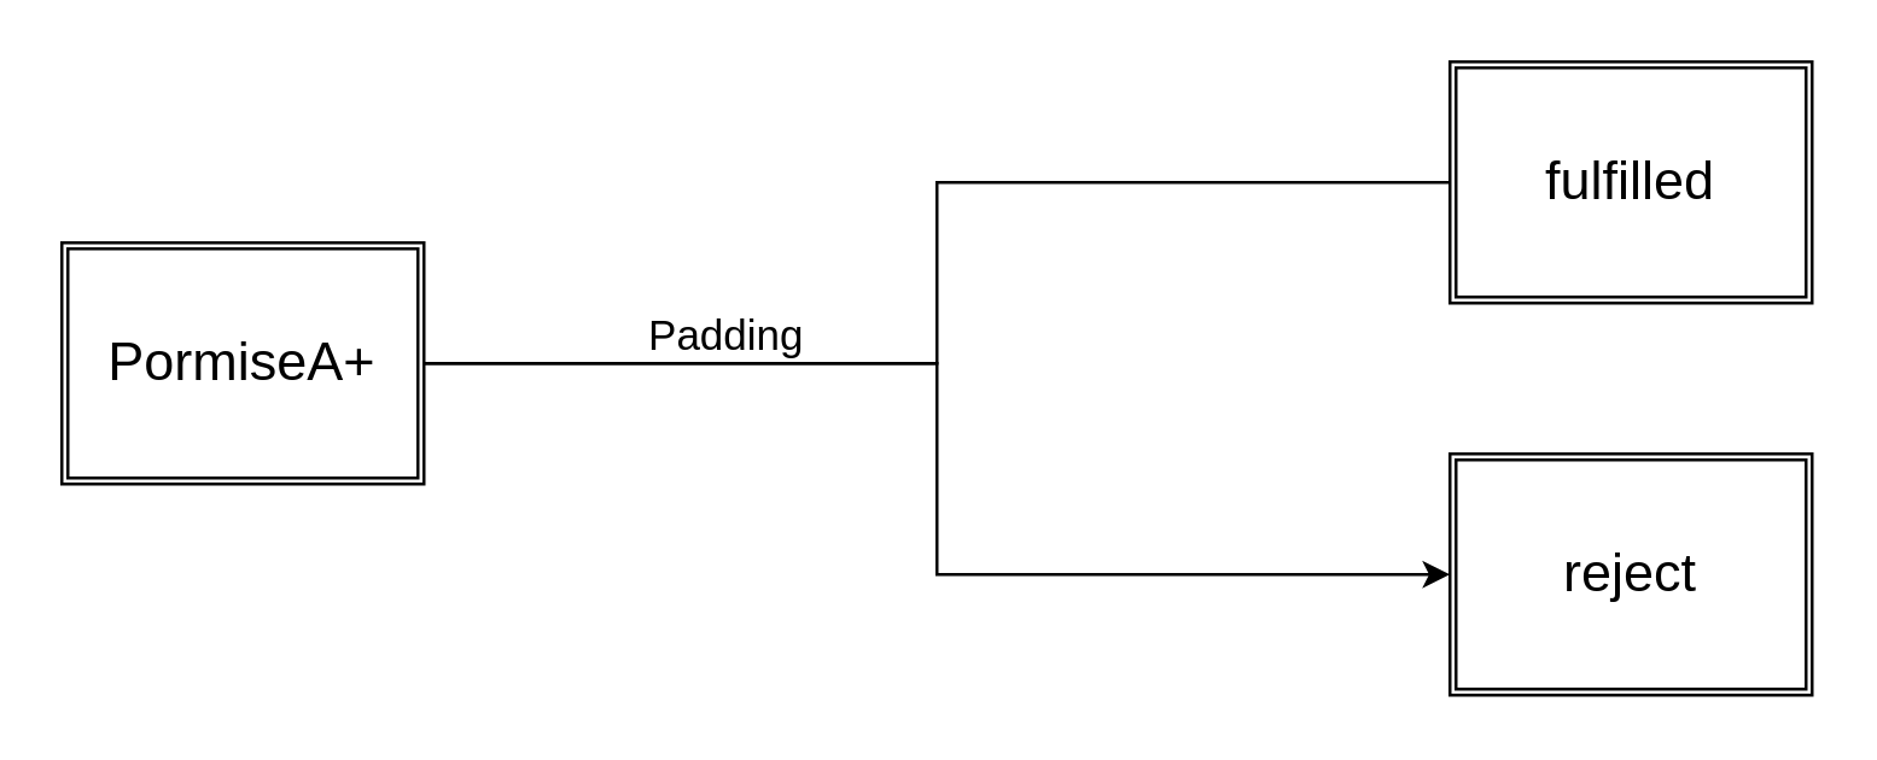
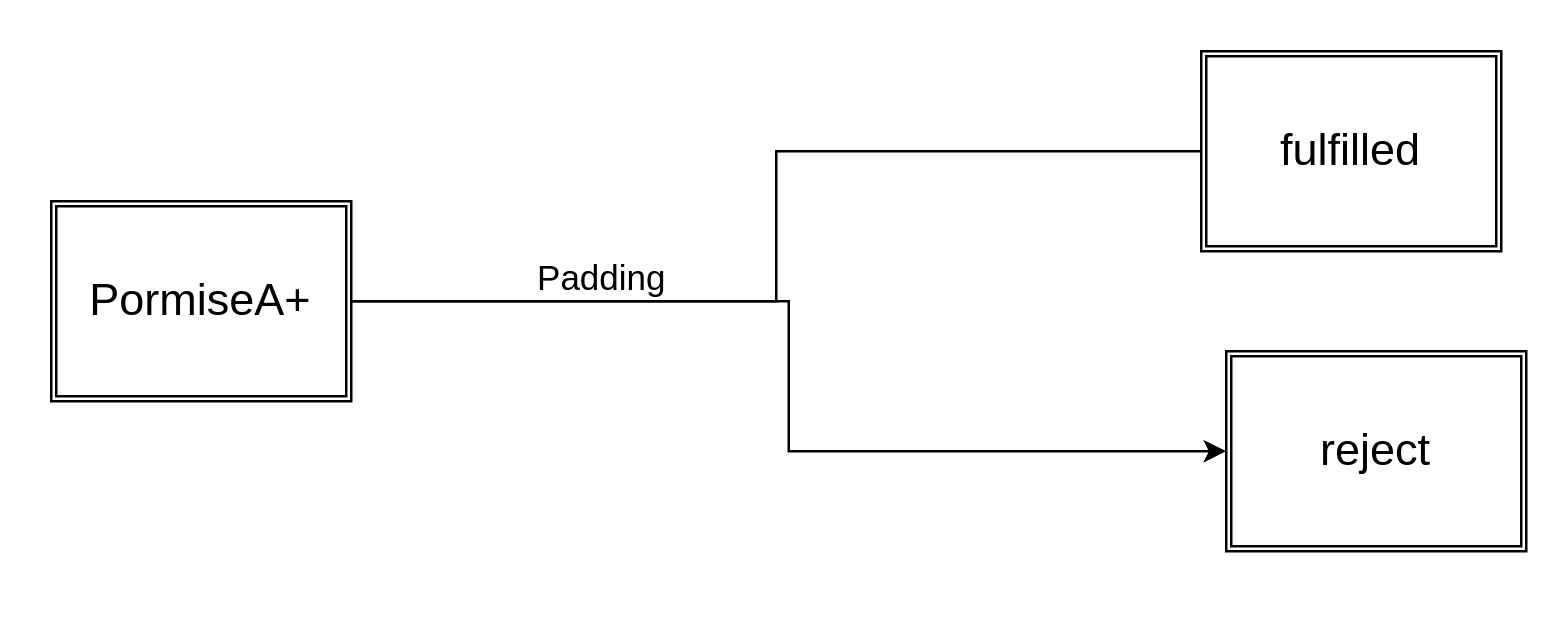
- <mxCell id="7" value="reject" style="shape=ext;double=1;rounded=0;whiteSpace=wrap;html=1;fillColor=none;fontSize=18;" parent="1" vertex="1"><mxGeometry x="480" y="150" width="120" height="80" as="geometry" /></mxCell>
+ <mxCell id="7" value="reject" style="shape=ext;double=1;rounded=0;whiteSpace=wrap;html=1;fillColor=none;fontSize=18;" parent="1" vertex="1"><mxGeometry x="490" y="140" width="120" height="80" as="geometry" /></mxCell>
